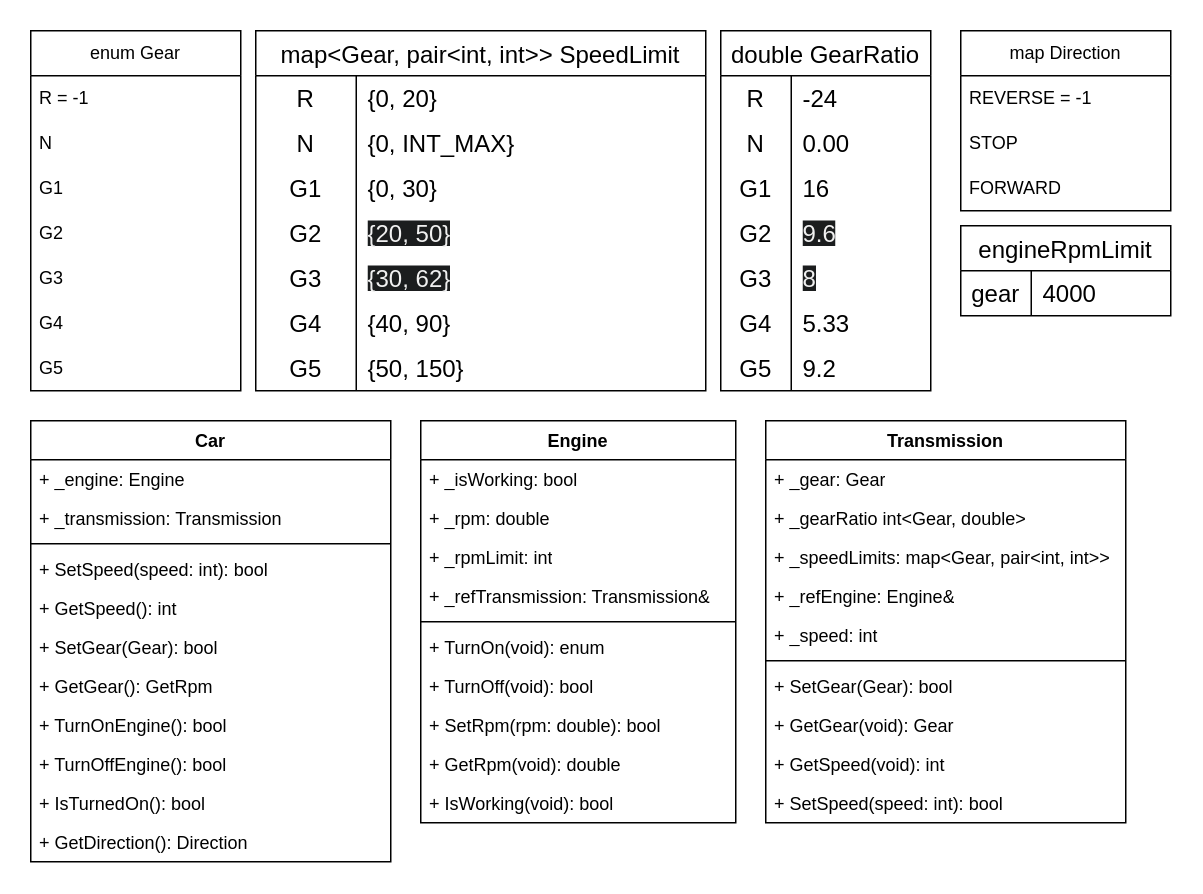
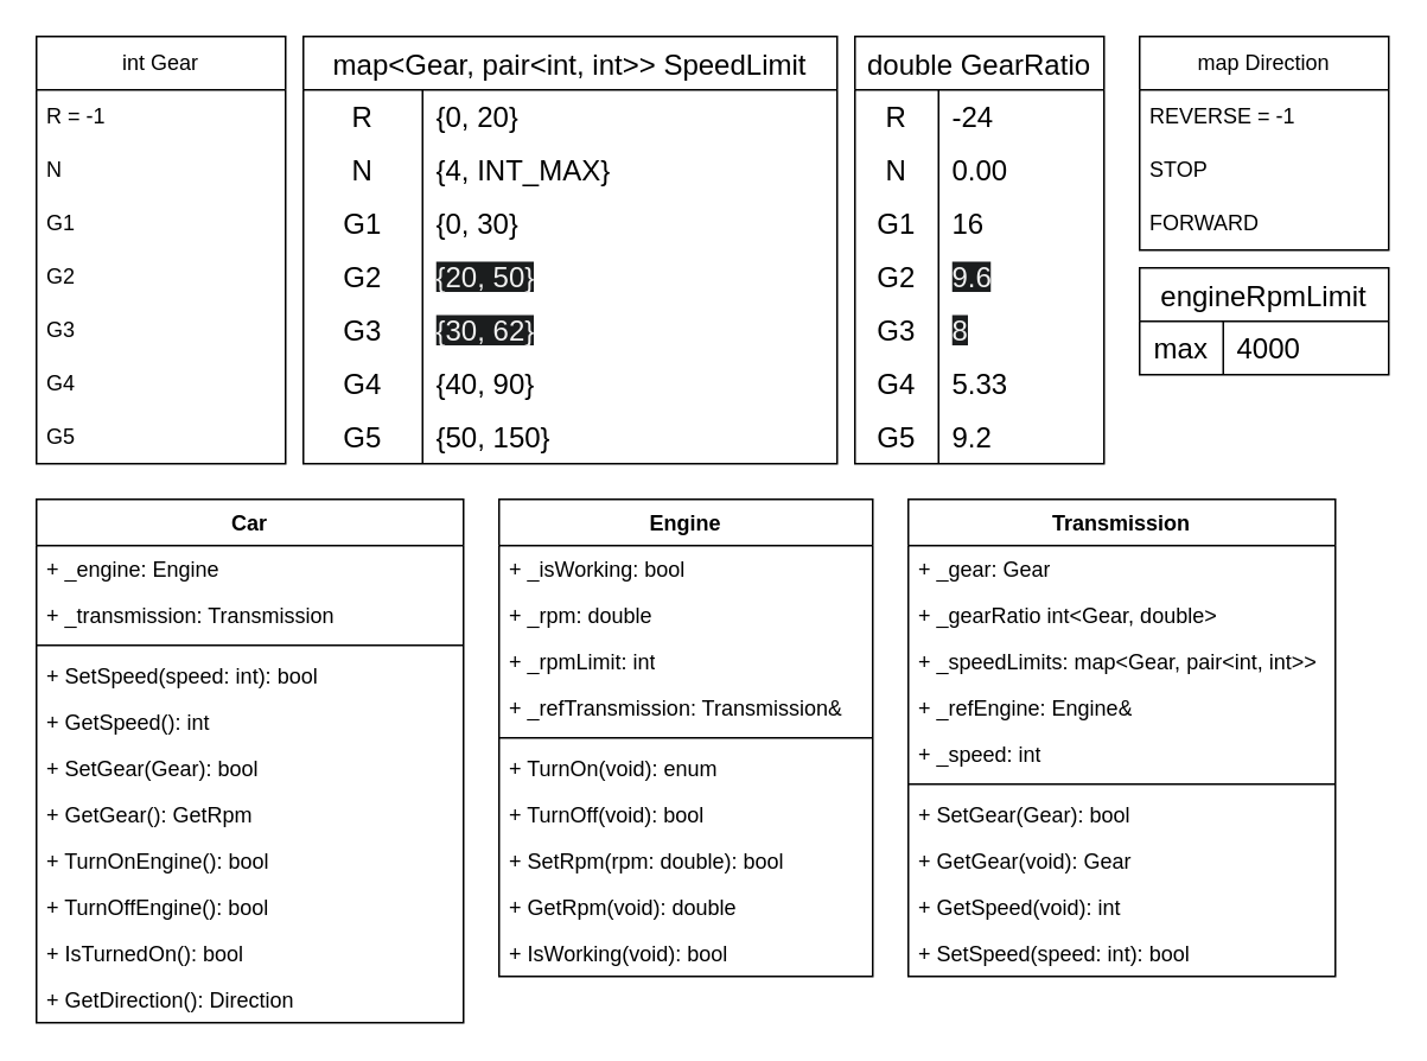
- <mxCell id="2" value="enum Gear" style="swimlane;fontStyle=0;childLayout=stackLayout;horizontal=1;startSize=30;horizontalStack=0;resizeParent=1;resizeParentMax=0;resizeLast=0;collapsible=1;marginBottom=0;whiteSpace=wrap;html=1;" parent="1" vertex="1"><mxGeometry x="20" y="20" width="140" height="240" as="geometry" /></mxCell>
+ <mxCell id="2" value="int Gear" style="swimlane;fontStyle=0;childLayout=stackLayout;horizontal=1;startSize=30;horizontalStack=0;resizeParent=1;resizeParentMax=0;resizeLast=0;collapsible=1;marginBottom=0;whiteSpace=wrap;html=1;" parent="1" vertex="1"><mxGeometry x="20" y="20" width="140" height="240" as="geometry" /></mxCell>
- <mxCell id="16" value="{0, INT_MAX}" style="shape=partialRectangle;html=1;whiteSpace=wrap;connectable=0;fillColor=none;top=0;left=0;bottom=0;right=0;align=left;spacingLeft=6;overflow=hidden;strokeColor=inherit;fontSize=16;" parent="14" vertex="1"><mxGeometry x="67" width="233" height="30" as="geometry"><mxRectangle width="233" height="30" as="alternateBounds" /></mxGeometry></mxCell>
+ <mxCell id="16" value="{4, INT_MAX}" style="shape=partialRectangle;html=1;whiteSpace=wrap;connectable=0;fillColor=none;top=0;left=0;bottom=0;right=0;align=left;spacingLeft=6;overflow=hidden;strokeColor=inherit;fontSize=16;" parent="14" vertex="1"><mxGeometry x="67" width="233" height="30" as="geometry"><mxRectangle width="233" height="30" as="alternateBounds" /></mxGeometry></mxCell>
- <mxCell id="90" value="gear" style="shape=partialRectangle;html=1;whiteSpace=wrap;connectable=0;fillColor=none;top=0;left=0;bottom=0;right=0;overflow=hidden;pointerEvents=1;strokeColor=inherit;fontSize=16;" parent="89" vertex="1"><mxGeometry width="47" height="30" as="geometry"><mxRectangle width="47" height="30" as="alternateBounds" /></mxGeometry></mxCell>
+ <mxCell id="90" value="max" style="shape=partialRectangle;html=1;whiteSpace=wrap;connectable=0;fillColor=none;top=0;left=0;bottom=0;right=0;overflow=hidden;pointerEvents=1;strokeColor=inherit;fontSize=16;" parent="89" vertex="1"><mxGeometry width="47" height="30" as="geometry"><mxRectangle width="47" height="30" as="alternateBounds" /></mxGeometry></mxCell>
